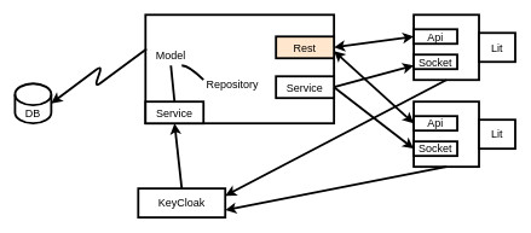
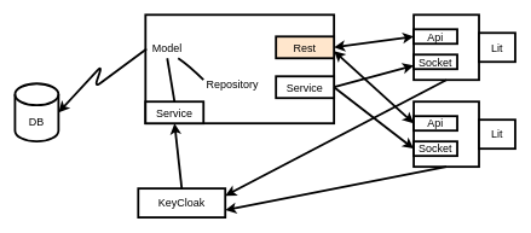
- <mxCell id="7" value="Model" style="text;html=1;align=center;verticalAlign=middle;whiteSpace=wrap;rounded=0;strokeWidth=3;fontSize=15;" parent="1" vertex="1"><mxGeometry x="205" y="60" width="60" height="30" as="geometry" /></mxCell>
+ <mxCell id="7" value="Model" style="text;html=1;align=center;verticalAlign=middle;whiteSpace=wrap;rounded=0;strokeWidth=3;fontSize=15;" parent="1" vertex="1"><mxGeometry x="200" y="50" width="60" height="30" as="geometry" /></mxCell>
- <mxCell id="2" value="&lt;div&gt;DB&lt;/div&gt;" style="shape=cylinder3;whiteSpace=wrap;html=1;boundedLbl=1;backgroundOutline=1;size=15;strokeWidth=3;fontSize=15;" parent="1" vertex="1"><mxGeometry x="20" y="115" width="50" height="55" as="geometry" /></mxCell>
+ <mxCell id="2" value="&lt;div&gt;DB&lt;/div&gt;" style="shape=cylinder3;whiteSpace=wrap;html=1;boundedLbl=1;backgroundOutline=1;size=15;strokeWidth=3;fontSize=15;" parent="1" vertex="1"><mxGeometry x="20" y="115" width="60" height="80" as="geometry" /></mxCell>
